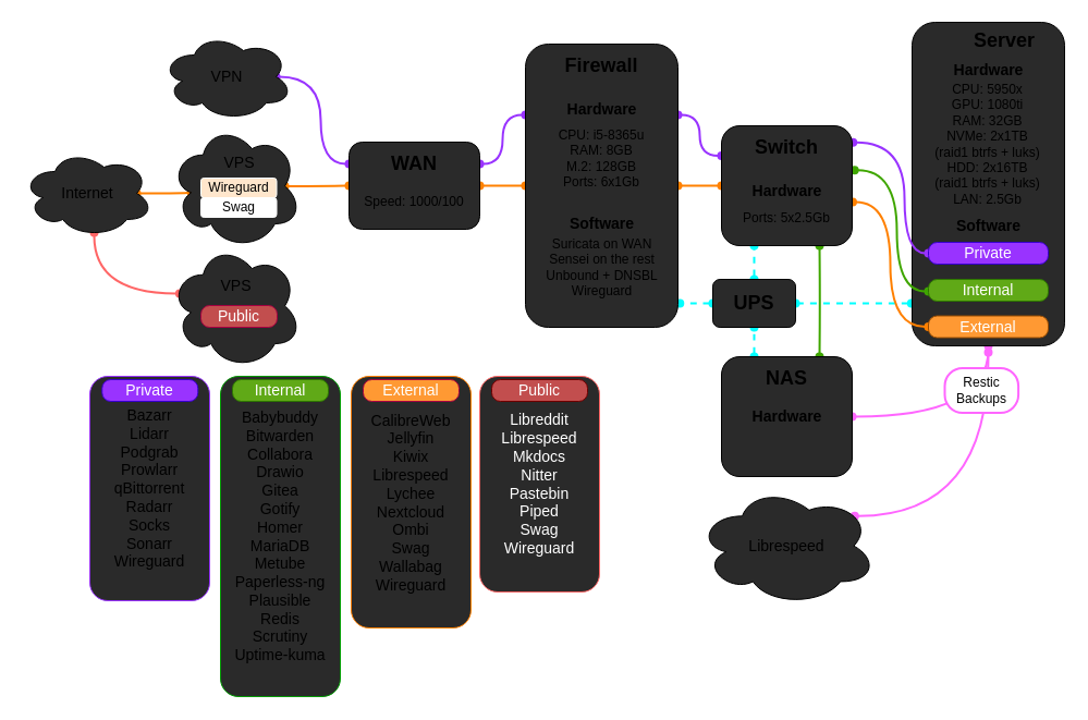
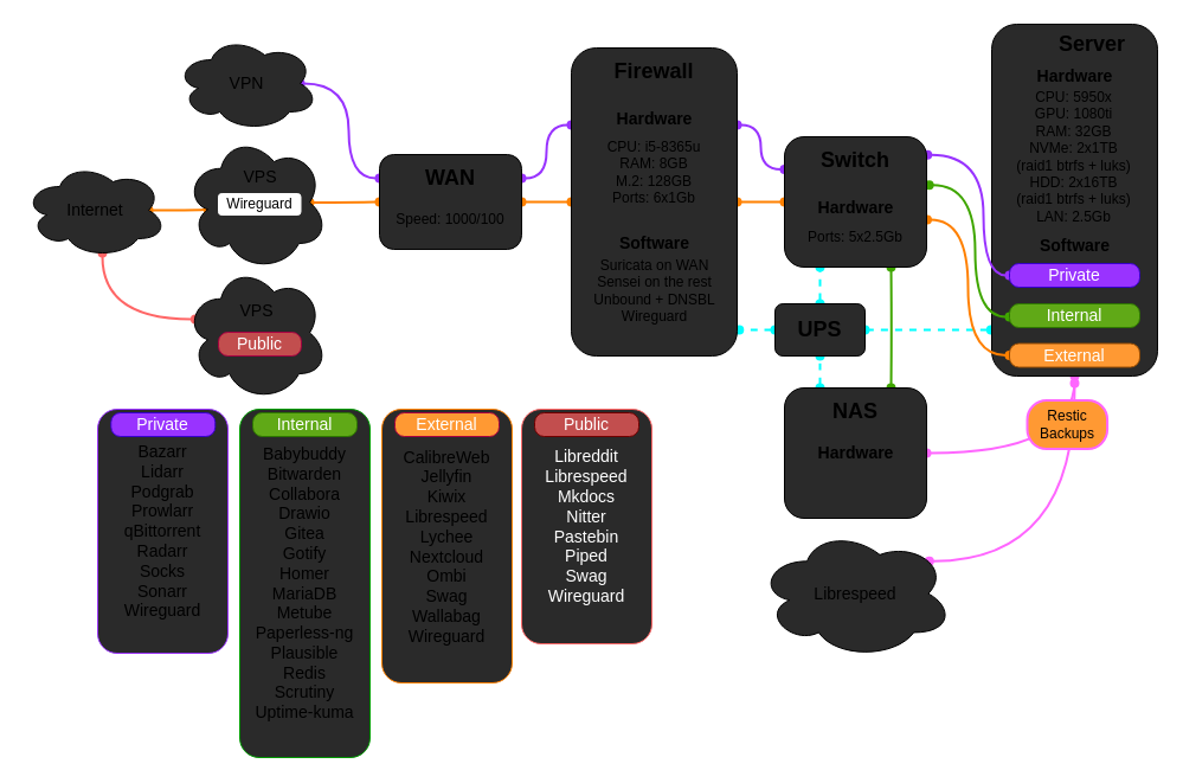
- <mxCell id="55" value="Wireguard" style="rounded=1;whiteSpace=wrap;html=1;fontSize=12;strokeColor=#FFFFFF;fillColor=#ffe6cc;" parent="1" vertex="1"><mxGeometry x="184" y="163" width="69.5" height="18" as="geometry" /></mxCell>
+ <mxCell id="55" value="Wireguard" style="rounded=1;whiteSpace=wrap;html=1;fontSize=12;strokeColor=#FFFFFF;" parent="1" vertex="1"><mxGeometry x="184" y="163" width="69.5" height="18" as="geometry" /></mxCell>
- <mxCell id="56" value="Swag" style="rounded=1;whiteSpace=wrap;html=1;fontSize=12;strokeColor=#FFFFFF;" parent="1" vertex="1"><mxGeometry x="184" y="181" width="69.5" height="18" as="geometry" /></mxCell>
- <mxCell id="63" value="&lt;div&gt;Restic&lt;/div&gt;&lt;div&gt;Backups&lt;br&gt;&lt;/div&gt;" style="whiteSpace=wrap;html=1;rounded=1;shadow=0;glass=0;sketch=0;strokeColor=#FF66FF;connectable=0;strokeWidth=2;arcSize=40;" parent="1" vertex="1"><mxGeometry x="867" y="337.5" width="67.59" height="41" as="geometry" /></mxCell>
+ <mxCell id="63" value="&lt;div&gt;Restic&lt;/div&gt;&lt;div&gt;Backups&lt;br&gt;&lt;/div&gt;" style="whiteSpace=wrap;html=1;rounded=1;shadow=0;glass=0;sketch=0;strokeColor=#FF66FF;connectable=0;strokeWidth=2;arcSize=40;fillColor=#ff9933;" parent="1" vertex="1"><mxGeometry x="867" y="337.5" width="67.59" height="41" as="geometry" /></mxCell>
